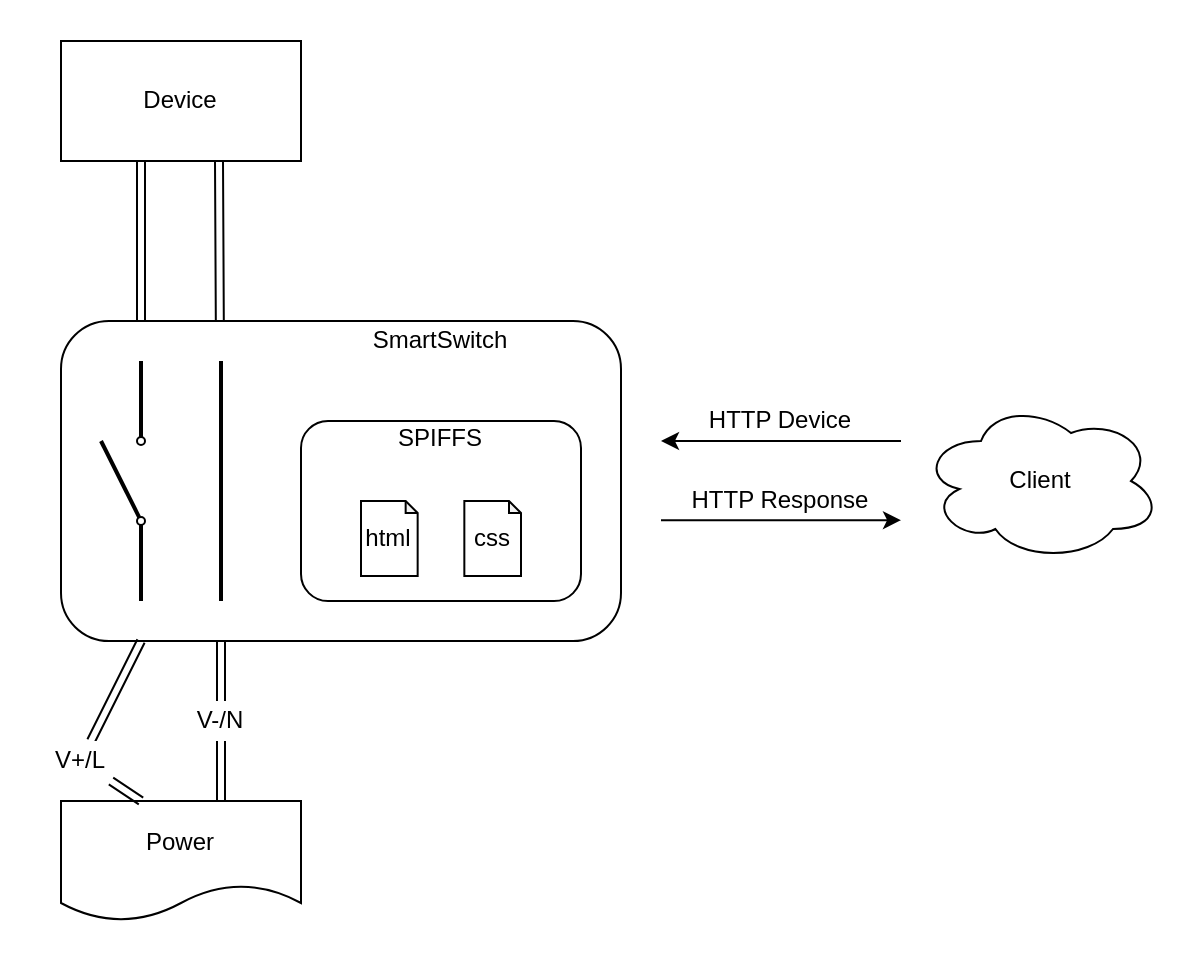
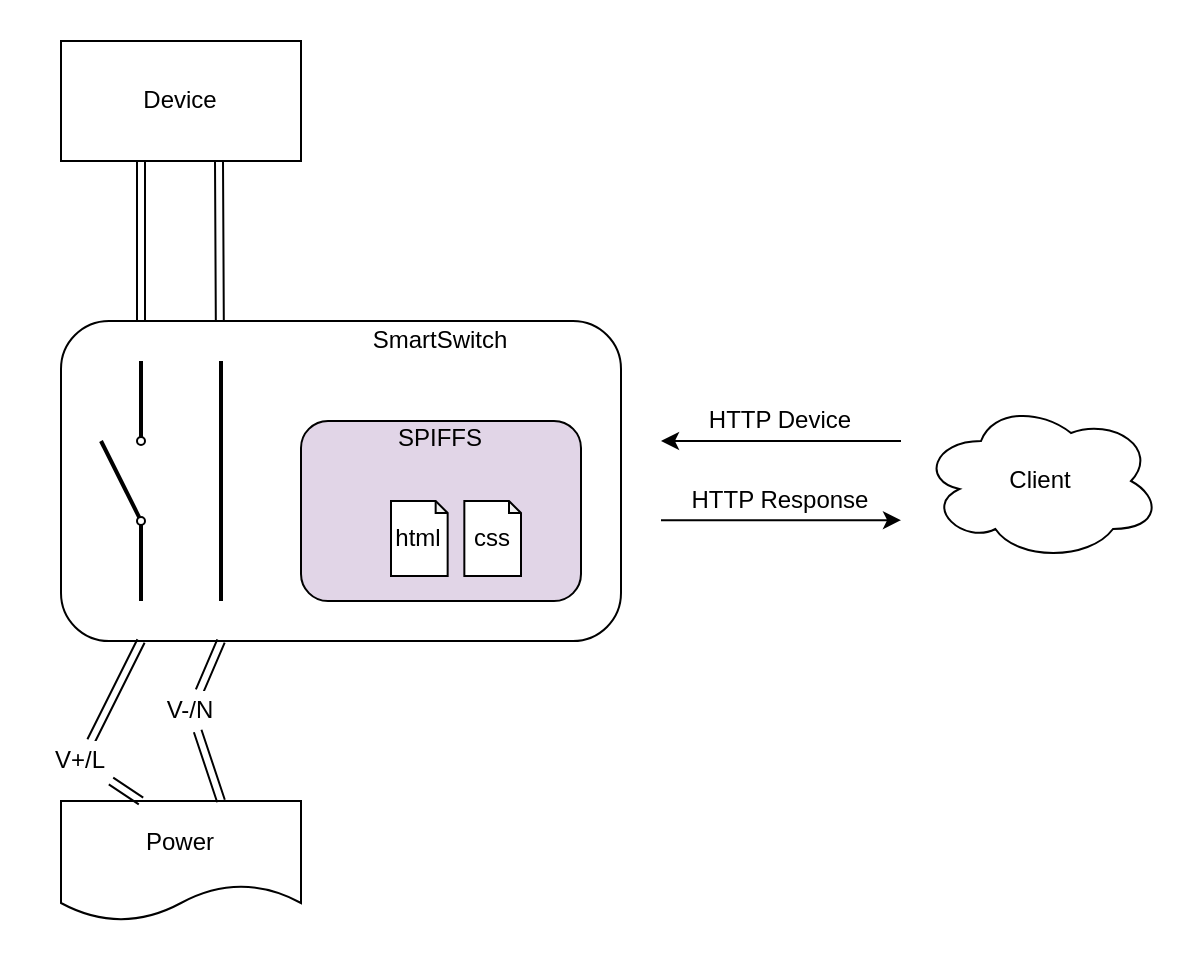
- <mxCell id="15" value="SPIFFS&lt;br&gt;&lt;br&gt;&lt;br&gt;&lt;br&gt;&lt;br&gt;&lt;br&gt;" style="rounded=1;whiteSpace=wrap;html=1;" vertex="1" parent="14"><mxGeometry y="10" width="140" height="90" as="geometry" /></mxCell>
+ <mxCell id="15" value="SPIFFS&lt;br&gt;&lt;br&gt;&lt;br&gt;&lt;br&gt;&lt;br&gt;&lt;br&gt;" style="rounded=1;whiteSpace=wrap;html=1;fillColor=#e1d5e7;" vertex="1" parent="14"><mxGeometry y="10" width="140" height="90" as="geometry" /></mxCell>
- <mxCell id="16" value="html" style="shape=note;whiteSpace=wrap;html=1;backgroundOutline=1;darkOpacity=0.05;size=6;" vertex="1" parent="14"><mxGeometry x="30" y="50" width="28.33" height="37.5" as="geometry" /></mxCell>
+ <mxCell id="16" value="html" style="shape=note;whiteSpace=wrap;html=1;backgroundOutline=1;darkOpacity=0.05;size=6;" vertex="1" parent="14"><mxGeometry x="45" y="50" width="28.33" height="37.5" as="geometry" /></mxCell>
- <mxCell id="28" value="V-/N" style="text;html=1;strokeColor=none;fillColor=#FFFFFF;align=center;verticalAlign=middle;whiteSpace=wrap;rounded=0;" vertex="1" parent="1"><mxGeometry x="90" y="350" width="40" height="20" as="geometry" /></mxCell>
+ <mxCell id="28" value="V-/N" style="text;html=1;strokeColor=none;fillColor=#FFFFFF;align=center;verticalAlign=middle;whiteSpace=wrap;rounded=0;" vertex="1" parent="1"><mxGeometry x="75" y="345" width="40" height="20" as="geometry" /></mxCell>
